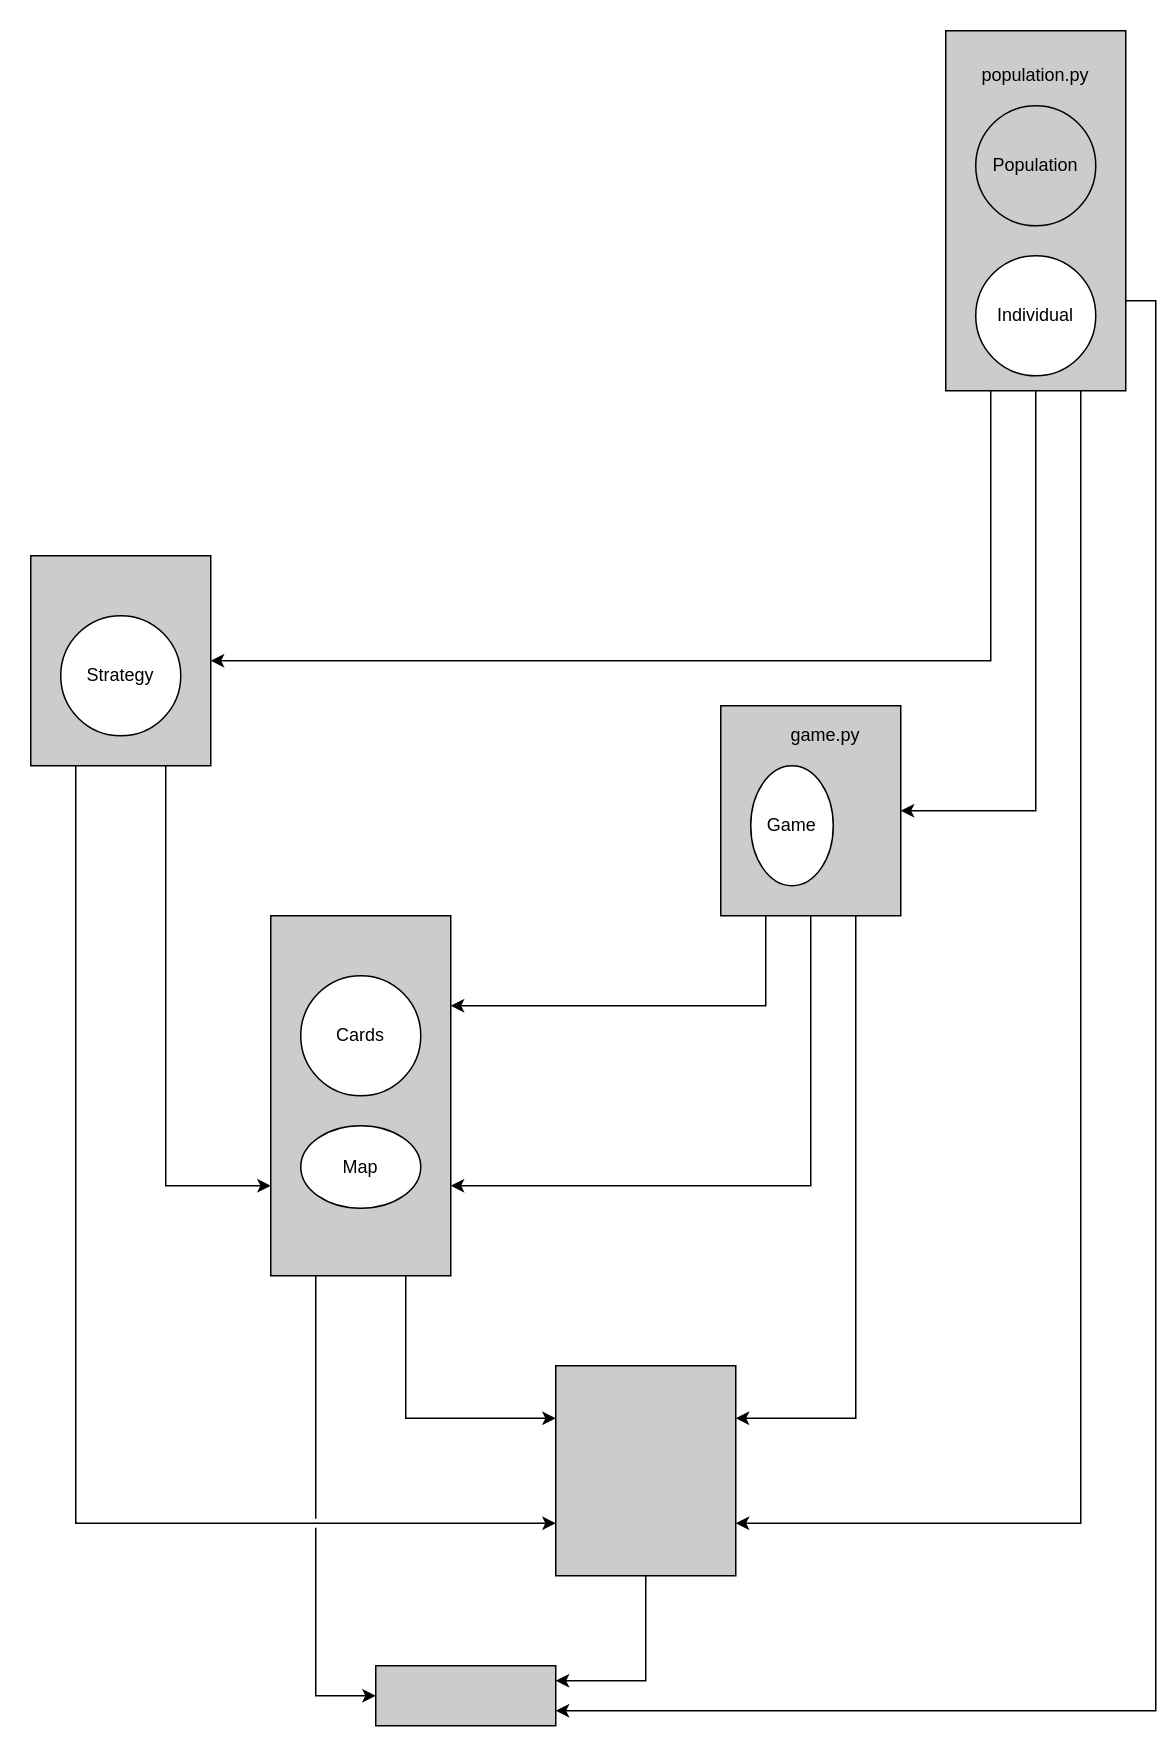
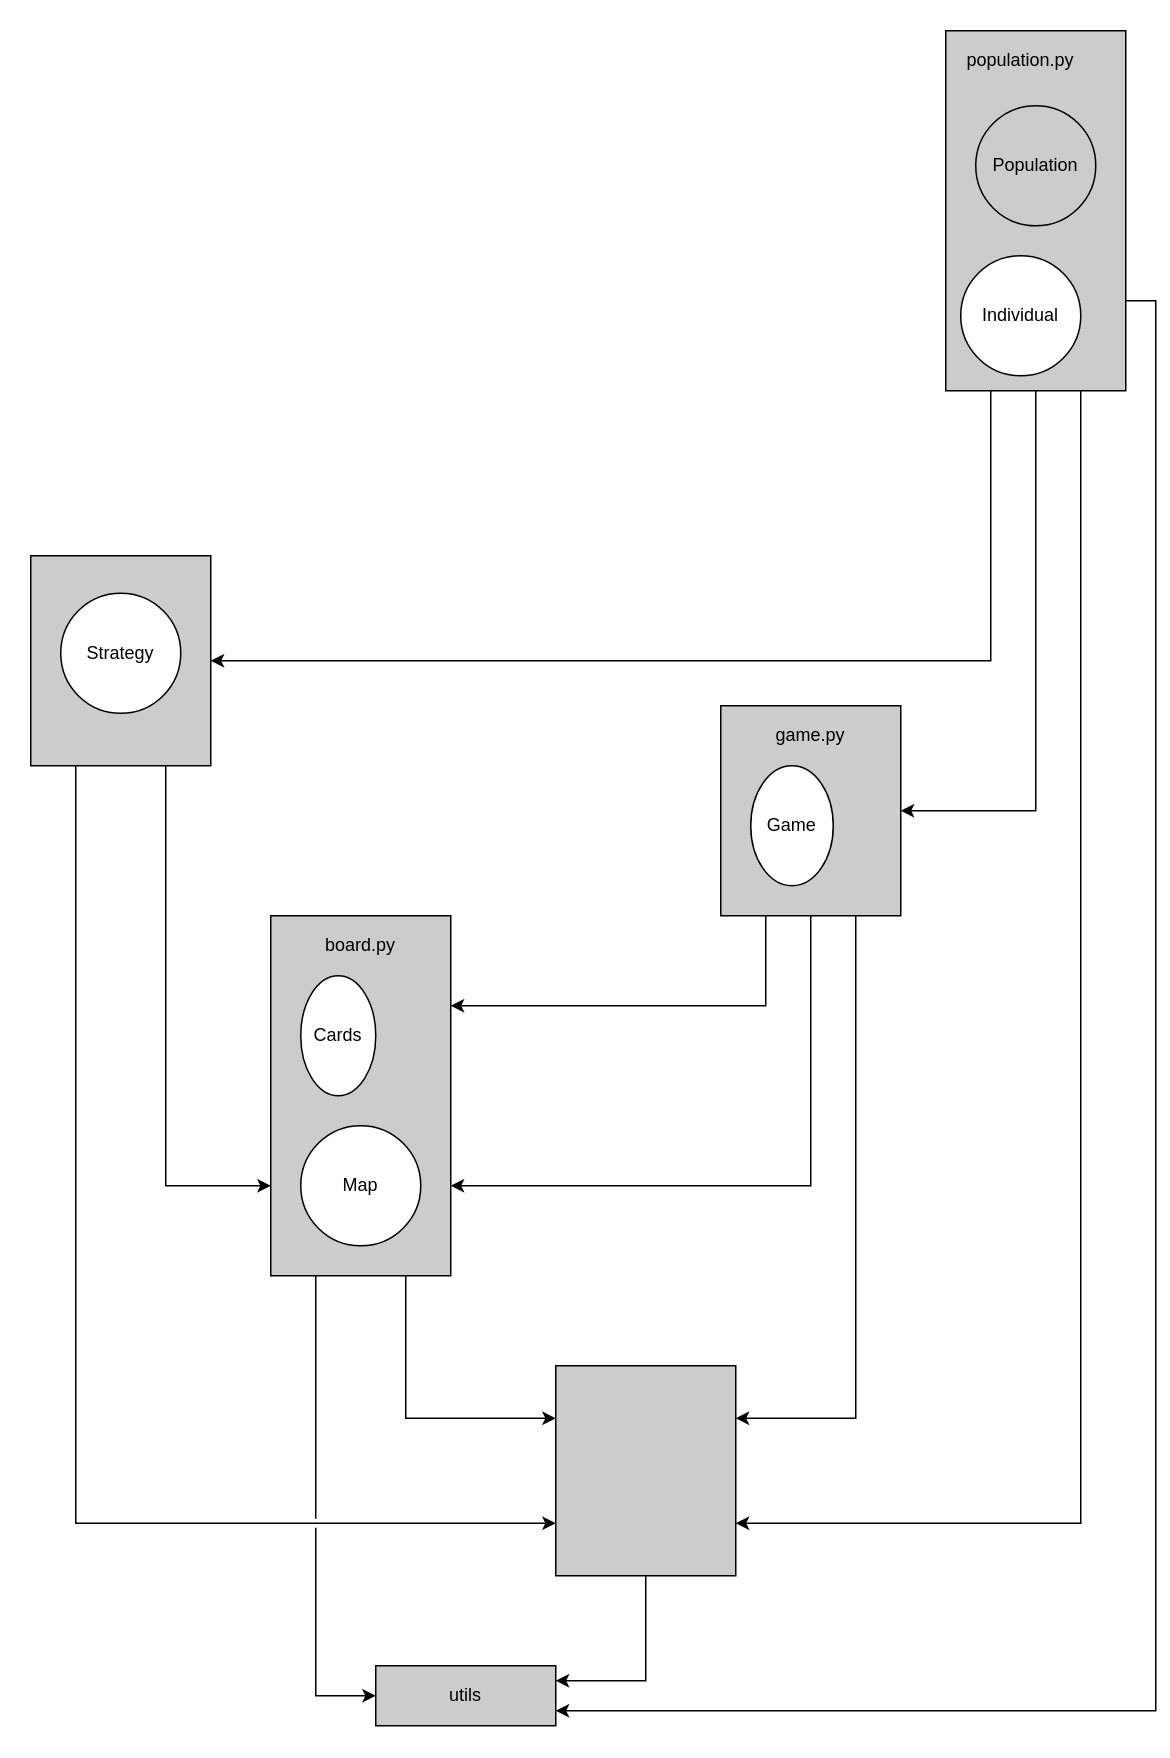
- <mxCell id="9" value="population.py" style="text;html=1;strokeColor=none;fillColor=none;align=center;verticalAlign=middle;whiteSpace=wrap;rounded=0;" parent="1" vertex="1"><mxGeometry x="670" y="40" width="40" height="20" as="geometry" /></mxCell>
+ <mxCell id="9" value="population.py" style="text;html=1;strokeColor=none;fillColor=none;align=center;verticalAlign=middle;whiteSpace=wrap;rounded=0;" parent="1" vertex="1"><mxGeometry x="660" y="30" width="40" height="20" as="geometry" /></mxCell>
- <mxCell id="8" value="Individual" style="ellipse;whiteSpace=wrap;html=1;aspect=fixed;" parent="1" vertex="1"><mxGeometry x="650" y="170" width="80" height="80" as="geometry" /></mxCell>
+ <mxCell id="8" value="Individual" style="ellipse;whiteSpace=wrap;html=1;aspect=fixed;" parent="1" vertex="1"><mxGeometry x="640" y="170" width="80" height="80" as="geometry" /></mxCell>
- <mxCell id="17" value="Strategy" style="ellipse;whiteSpace=wrap;html=1;aspect=fixed;" parent="1" vertex="1"><mxGeometry x="40" y="410" width="80" height="80" as="geometry" /></mxCell>
+ <mxCell id="17" value="Strategy" style="ellipse;whiteSpace=wrap;html=1;aspect=fixed;" parent="1" vertex="1"><mxGeometry x="40" y="395" width="80" height="80" as="geometry" /></mxCell>
- <mxCell id="29" value="game.py" style="text;html=1;strokeColor=none;fillColor=none;align=center;verticalAlign=middle;whiteSpace=wrap;rounded=0;" parent="1" vertex="1"><mxGeometry x="530" y="480" width="40" height="20" as="geometry" /></mxCell>
+ <mxCell id="29" value="game.py" style="text;html=1;strokeColor=none;fillColor=none;align=center;verticalAlign=middle;whiteSpace=wrap;rounded=0;" parent="1" vertex="1"><mxGeometry x="520" y="480" width="40" height="20" as="geometry" /></mxCell>
+ <mxCell id="23" value="board.py" style="text;html=1;strokeColor=none;fillColor=none;align=center;verticalAlign=middle;whiteSpace=wrap;rounded=0;" parent="1" vertex="1"><mxGeometry x="220" y="620" width="40" height="20" as="geometry" /></mxCell>
- <mxCell id="21" value="Cards" style="ellipse;whiteSpace=wrap;html=1;aspect=fixed;" parent="1" vertex="1"><mxGeometry x="200" y="650" width="80" height="80" as="geometry" /></mxCell>
+ <mxCell id="21" value="Cards" style="ellipse;whiteSpace=wrap;html=1;aspect=fixed;" parent="1" vertex="1"><mxGeometry x="200" y="650" width="50" height="80" as="geometry" /></mxCell>
- <mxCell id="22" value="Map" style="ellipse;whiteSpace=wrap;html=1;aspect=fixed;" parent="1" vertex="1"><mxGeometry x="200" y="750" width="80" height="55" as="geometry" /></mxCell>
+ <mxCell id="22" value="Map" style="ellipse;whiteSpace=wrap;html=1;aspect=fixed;" parent="1" vertex="1"><mxGeometry x="200" y="750" width="80" height="80" as="geometry" /></mxCell>
+ <mxCell id="13" value="utils" style="text;html=1;strokeColor=none;fillColor=none;align=center;verticalAlign=middle;whiteSpace=wrap;rounded=0;" parent="1" vertex="1"><mxGeometry x="290" y="1120" width="40" height="20" as="geometry" /></mxCell>
